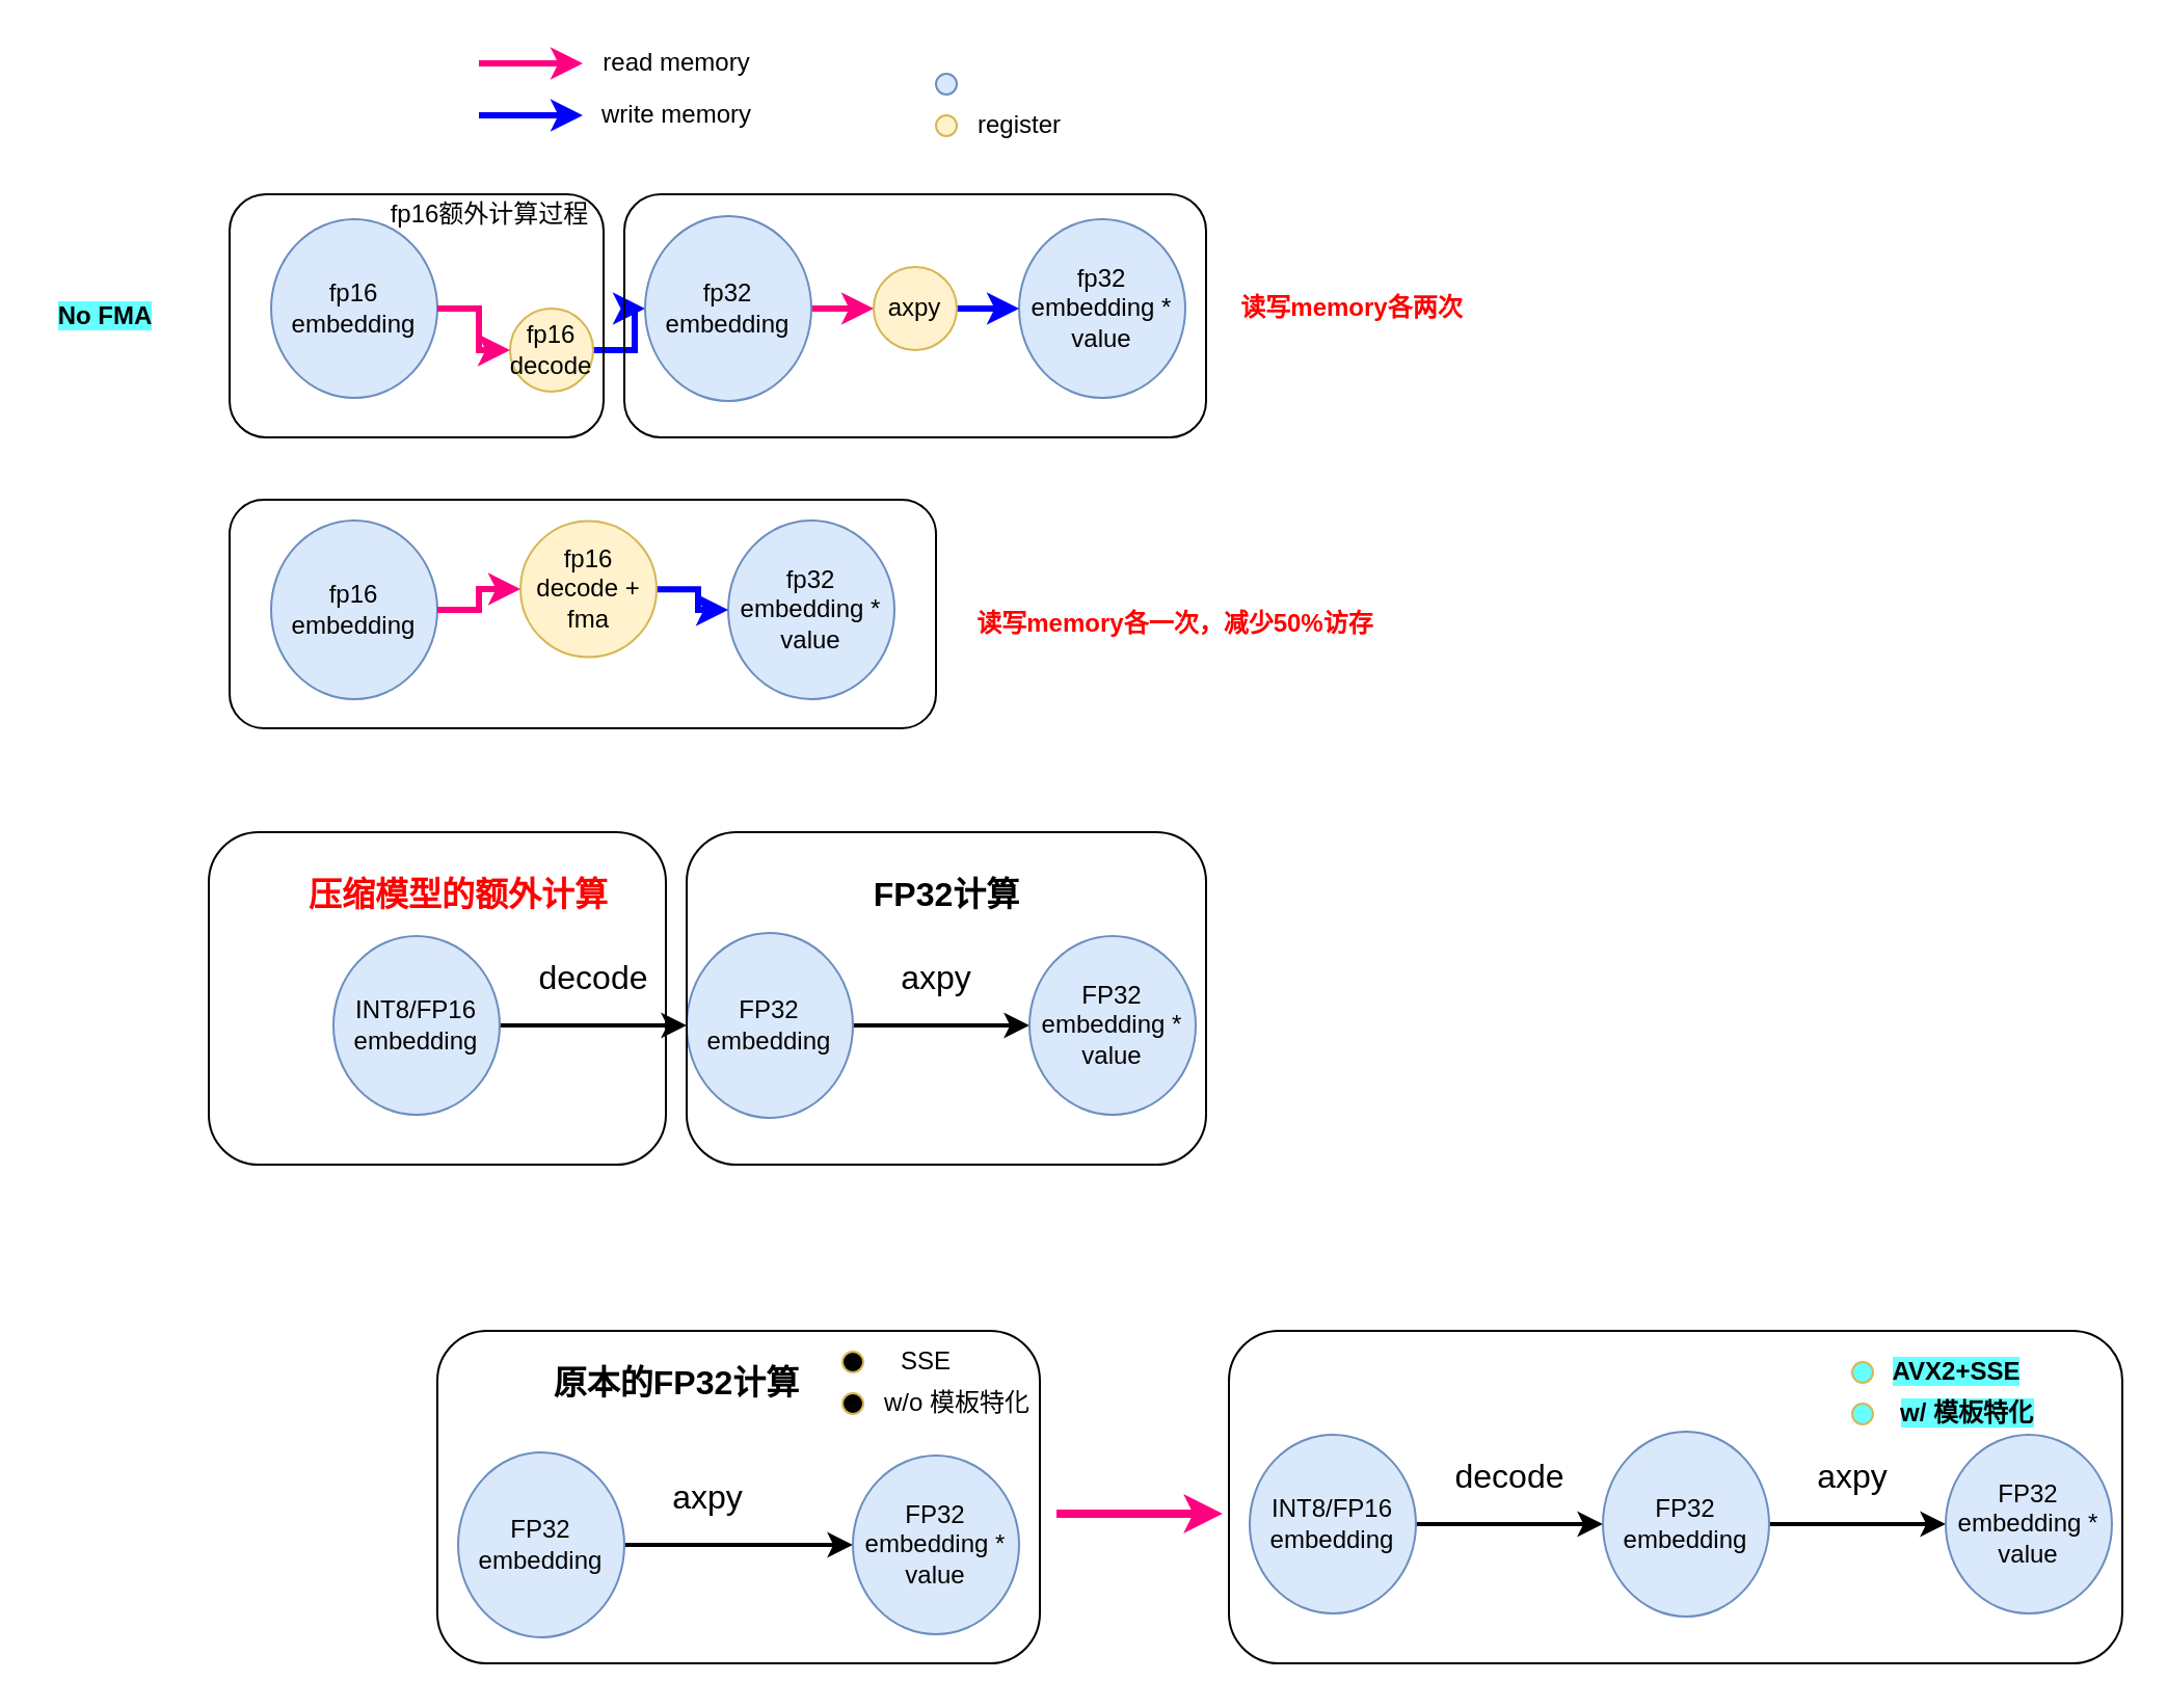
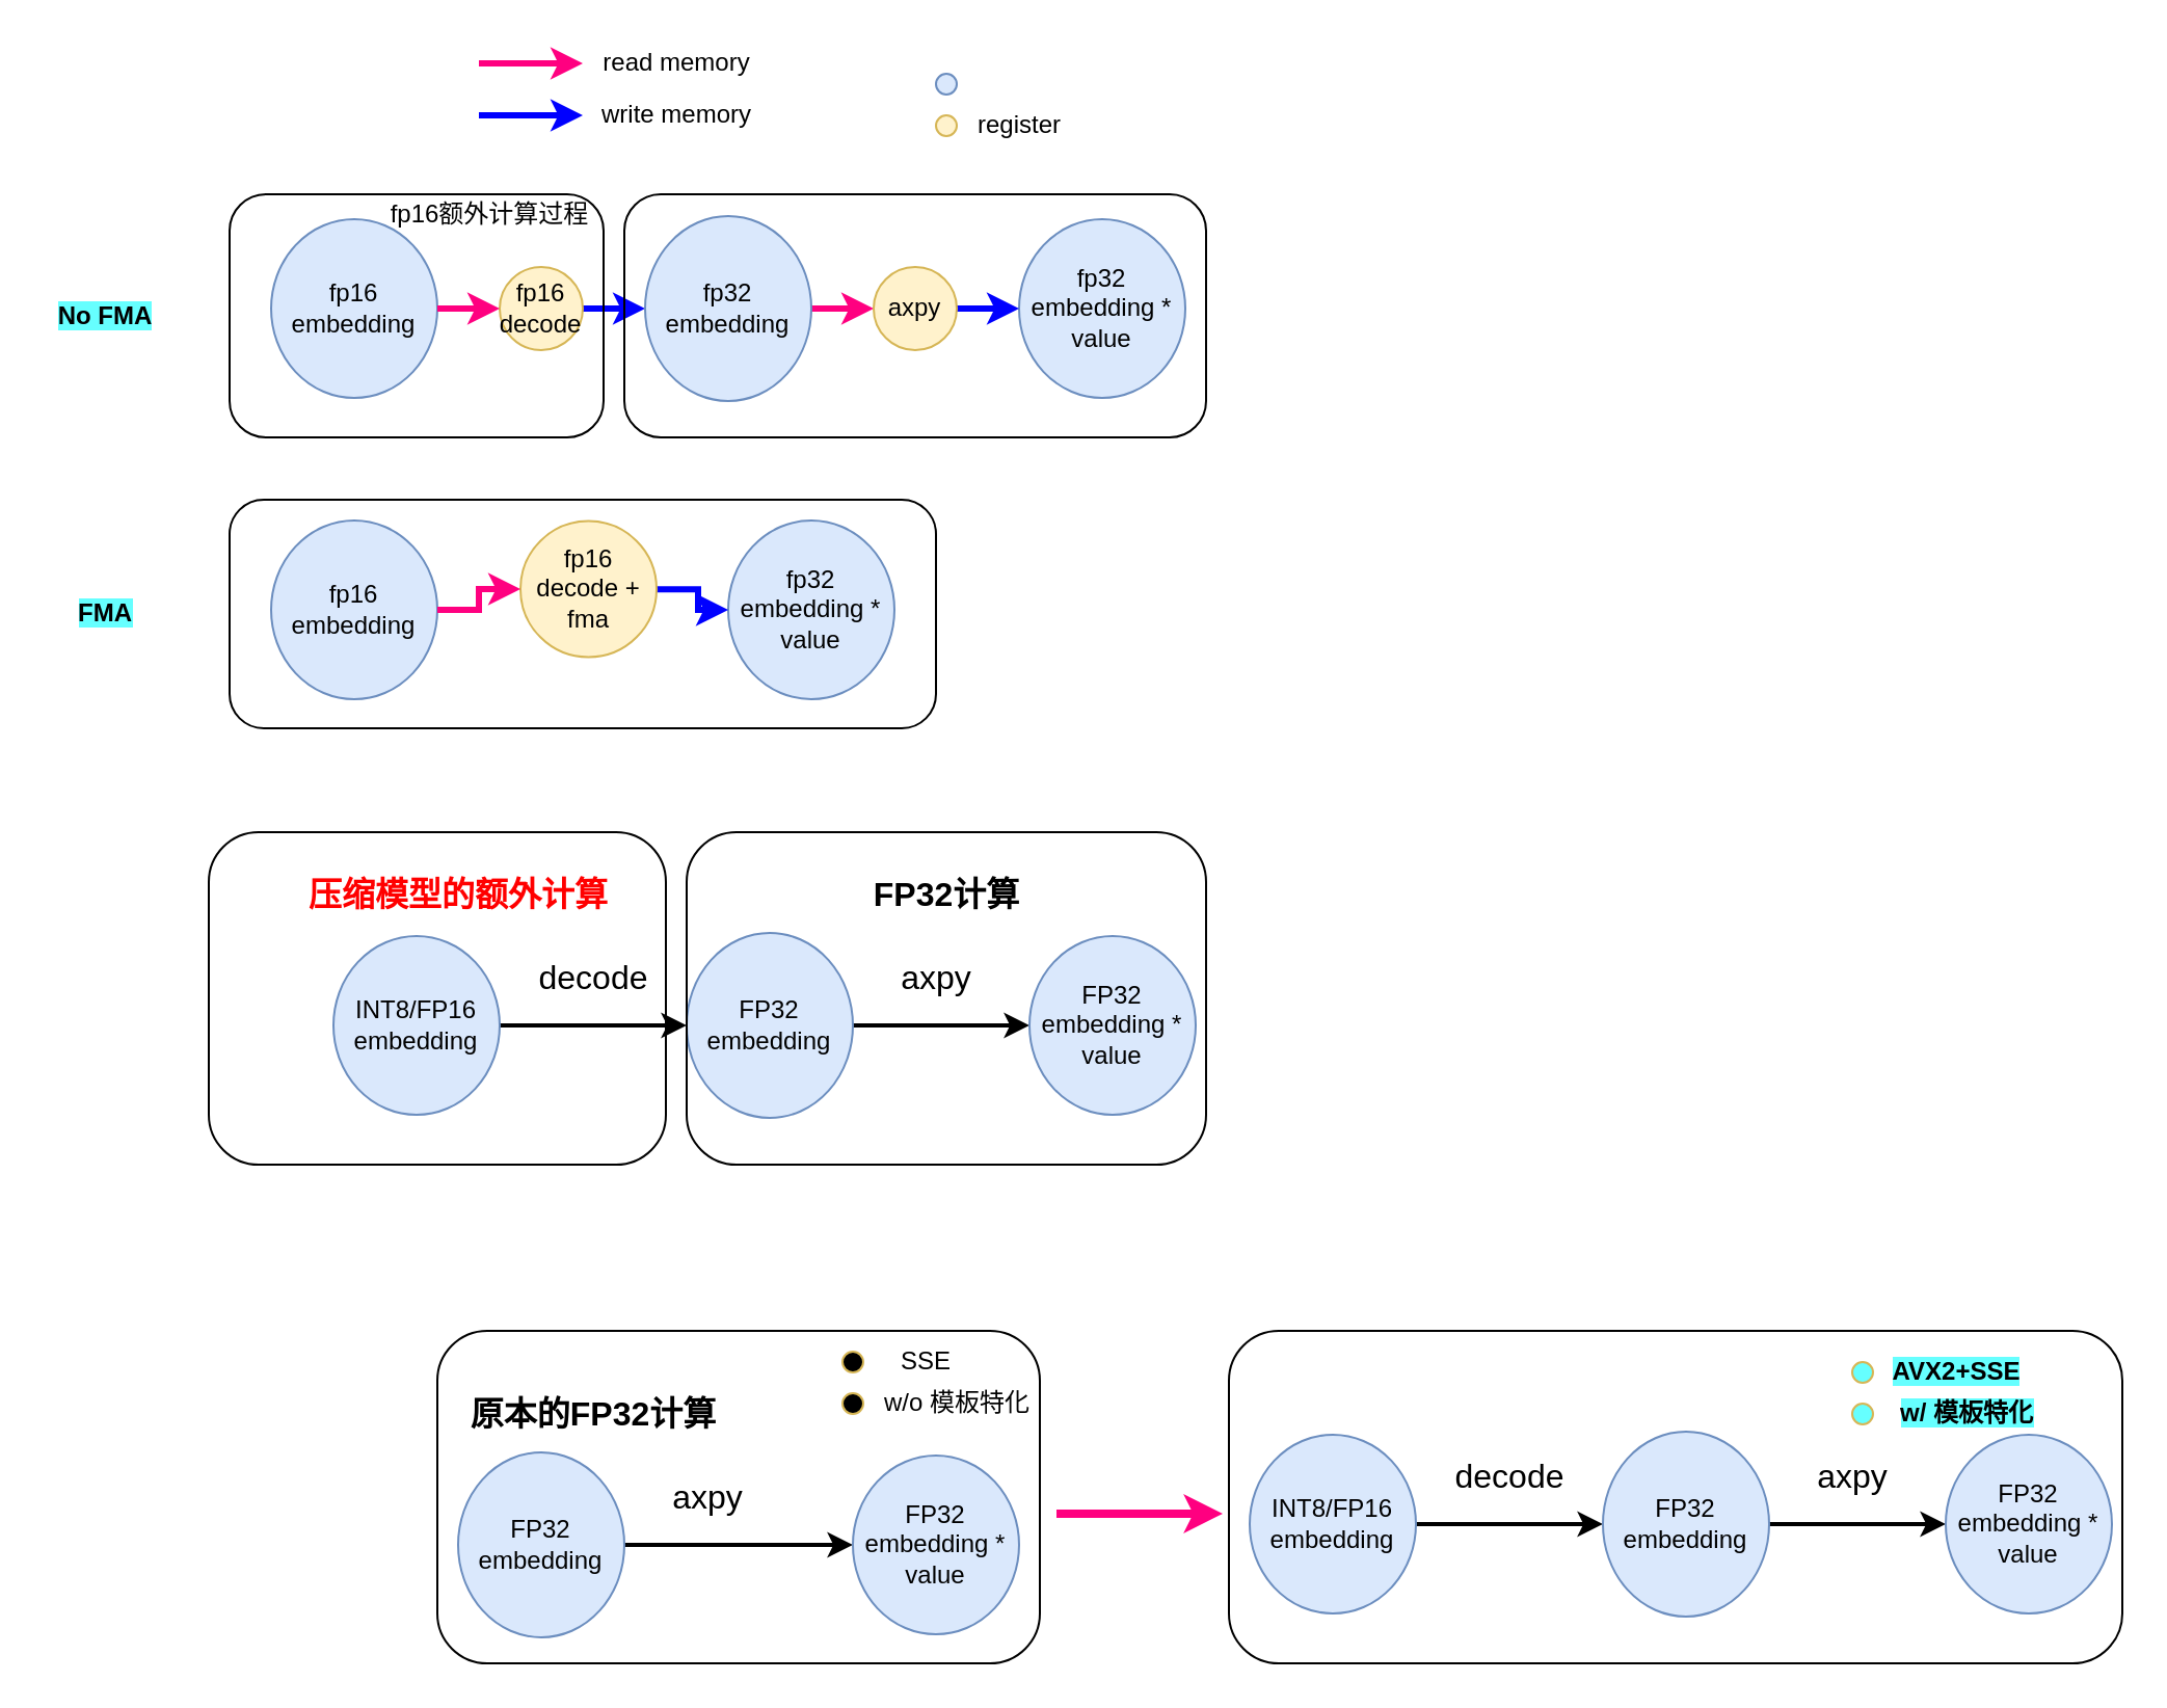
- <mxCell id="29" value="&lt;font color=&quot;#ff0000&quot;&gt;&lt;b&gt;读写memory各两次&lt;/b&gt;&lt;/font&gt;" style="text;html=1;align=center;verticalAlign=middle;resizable=0;points=[];autosize=1;strokeColor=none;fillColor=none;" parent="1" vertex="1"><mxGeometry x="590" y="138" width="120" height="20" as="geometry" /></mxCell>
- <mxCell id="7" value="fp16 decode" style="ellipse;whiteSpace=wrap;html=1;aspect=fixed;fillColor=#fff2cc;strokeColor=#d6b656;" parent="1" vertex="1"><mxGeometry x="245" y="148" width="40" height="40" as="geometry" /></mxCell>
+ <mxCell id="7" value="fp16 decode" style="ellipse;whiteSpace=wrap;html=1;aspect=fixed;fillColor=#fff2cc;strokeColor=#d6b656;" parent="1" vertex="1"><mxGeometry x="240" y="128" width="40" height="40" as="geometry" /></mxCell>
+ <mxCell id="28" value="&lt;span style=&quot;background-color: rgb(102 , 255 , 255)&quot;&gt;&lt;b&gt;FMA&lt;/b&gt;&lt;/span&gt;" style="text;html=1;align=center;verticalAlign=middle;resizable=0;points=[];autosize=1;strokeColor=none;fillColor=none;" parent="1" vertex="1"><mxGeometry x="30" y="285" width="40" height="20" as="geometry" /></mxCell>
- <mxCell id="30" value="&lt;font color=&quot;#ff0000&quot;&gt;&lt;b&gt;读写memory各一次，减少50%访存&lt;/b&gt;&lt;/font&gt;" style="text;html=1;align=center;verticalAlign=middle;resizable=0;points=[];autosize=1;strokeColor=none;fillColor=none;" parent="1" vertex="1"><mxGeometry x="460" y="290" width="210" height="20" as="geometry" /></mxCell>
- <mxCell id="47" value="&lt;font color=&quot;#000000&quot;&gt;&lt;span style=&quot;font-size: 16px&quot;&gt;&lt;b&gt;原本的FP32计算&lt;/b&gt;&lt;/span&gt;&lt;/font&gt;" style="text;html=1;align=center;verticalAlign=middle;resizable=0;points=[];autosize=1;strokeColor=none;fillColor=none;fontSize=14;fontColor=#42FFEC;" vertex="1" parent="1"><mxGeometry x="260" y="655" width="130" height="20" as="geometry" /></mxCell>
+ <mxCell id="47" value="&lt;font color=&quot;#000000&quot;&gt;&lt;span style=&quot;font-size: 16px&quot;&gt;&lt;b&gt;原本的FP32计算&lt;/b&gt;&lt;/span&gt;&lt;/font&gt;" style="text;html=1;align=center;verticalAlign=middle;resizable=0;points=[];autosize=1;strokeColor=none;fillColor=none;fontSize=14;fontColor=#42FFEC;" vertex="1" parent="1"><mxGeometry x="220" y="670" width="130" height="20" as="geometry" /></mxCell>
